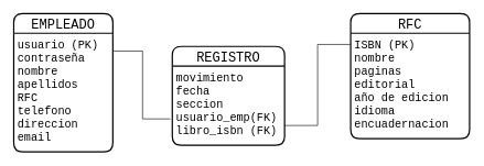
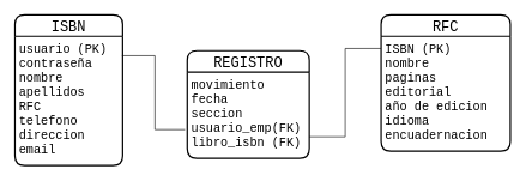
- <mxCell id="2" value="EMPLEADO" style="swimlane;childLayout=stackLayout;horizontal=1;startSize=30;horizontalStack=0;rounded=1;fontSize=20;fontStyle=0;strokeWidth=2;resizeParent=0;resizeLast=1;shadow=0;dashed=0;align=center;fontFamily=Courier New;" parent="1" vertex="1"><mxGeometry x="20" y="20" width="150" height="210" as="geometry" /></mxCell>
+ <mxCell id="2" value="ISBN" style="swimlane;childLayout=stackLayout;horizontal=1;startSize=30;horizontalStack=0;rounded=1;fontSize=20;fontStyle=0;strokeWidth=2;resizeParent=0;resizeLast=1;shadow=0;dashed=0;align=center;fontFamily=Courier New;" parent="1" vertex="1"><mxGeometry x="20" y="20" width="150" height="210" as="geometry" /></mxCell>
